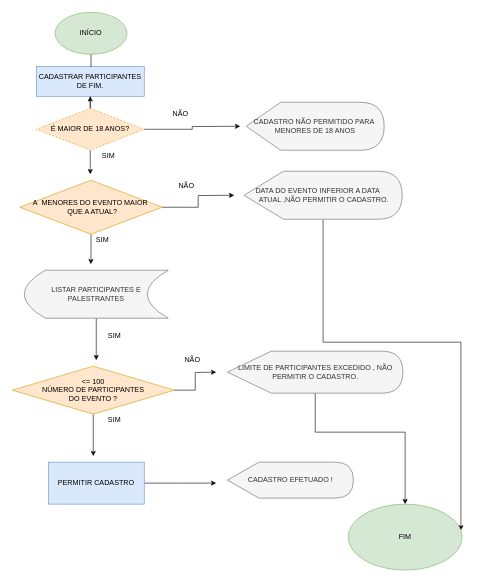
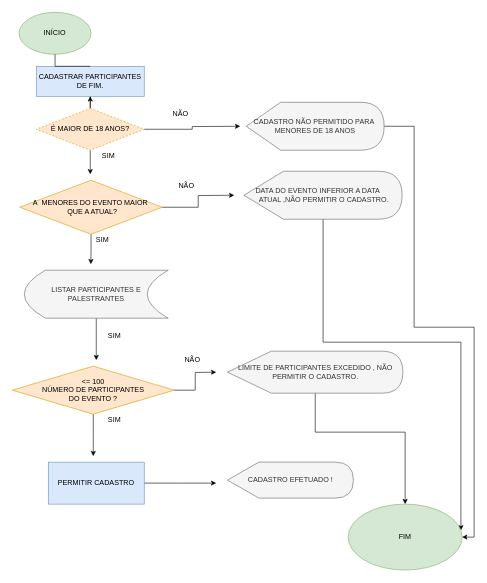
- <mxCell id="3" value="INÍCIO" style="ellipse;whiteSpace=wrap;html=1;fillColor=#d5e8d4;strokeColor=#82b366;" parent="1" vertex="1"><mxGeometry x="91.25" width="120" height="70" as="geometry" y="20" /></mxCell>
+ <mxCell id="3" value="INÍCIO" style="ellipse;whiteSpace=wrap;html=1;fillColor=#d5e8d4;strokeColor=#82b366;" parent="1" vertex="1"><mxGeometry x="31.25" y="20" width="120" height="70" as="geometry" /></mxCell>
+ <mxCell id="17" style="edgeStyle=orthogonalEdgeStyle;rounded=0;orthogonalLoop=1;jettySize=auto;html=1;entryX=1;entryY=0.5;entryDx=0;entryDy=0;" edge="1" parent="1" source="18" target="24"><mxGeometry relative="1" as="geometry"><Array as="points"><mxPoint x="690" y="210" /><mxPoint x="690" y="545" /><mxPoint x="790" y="545" /><mxPoint x="790" y="895" /></Array></mxGeometry></mxCell>
